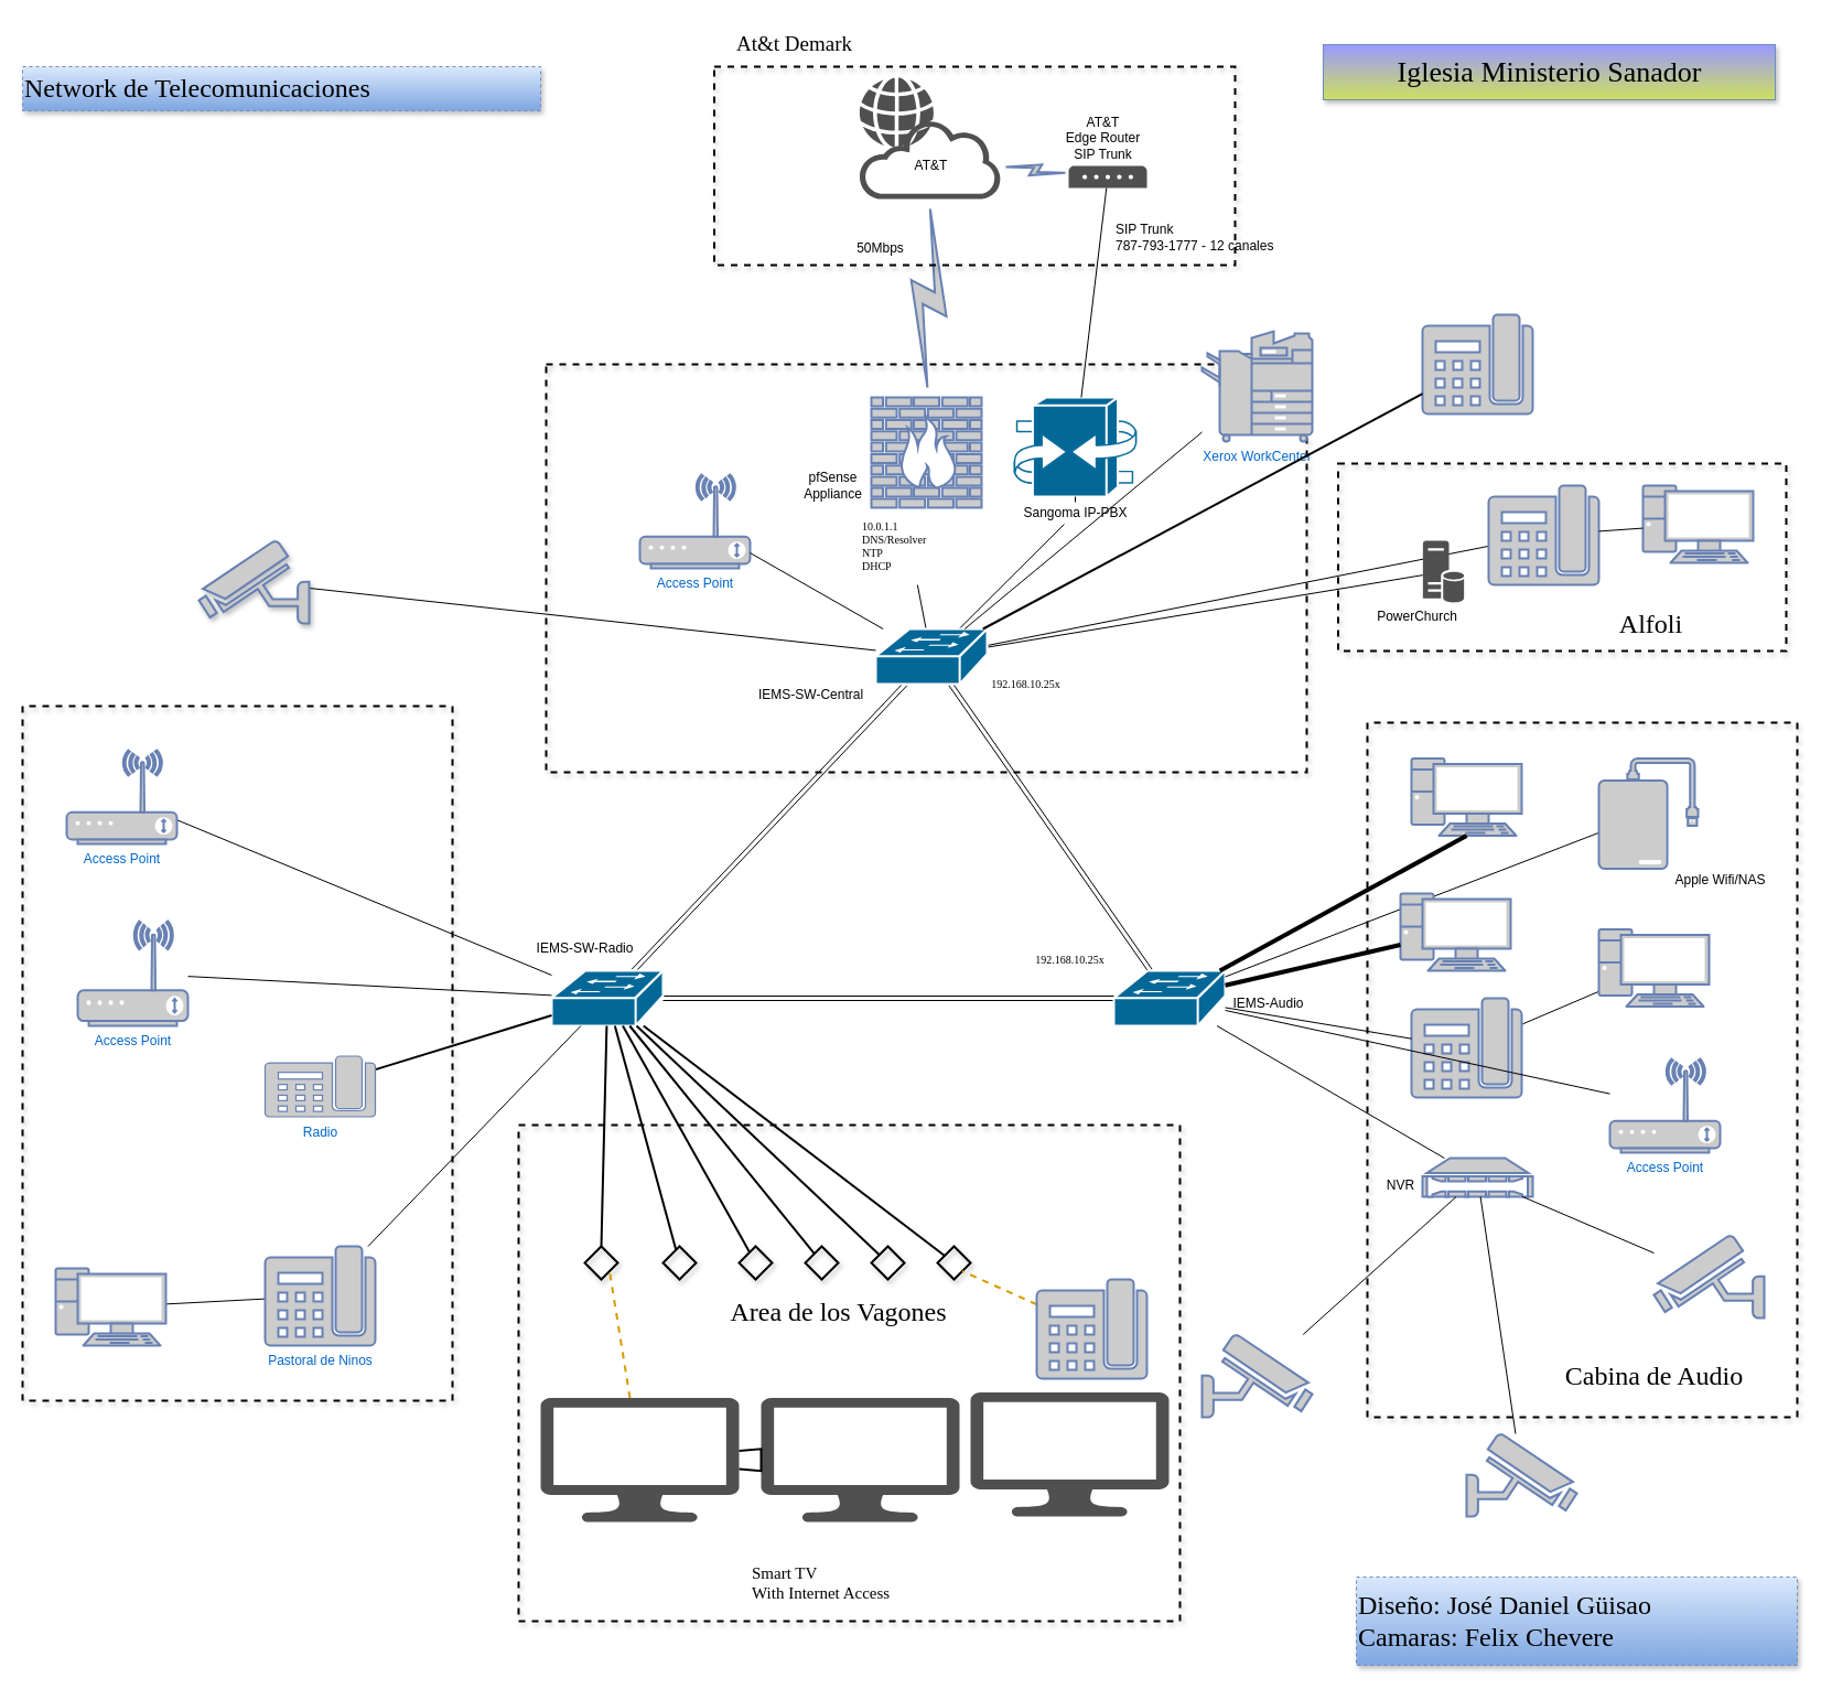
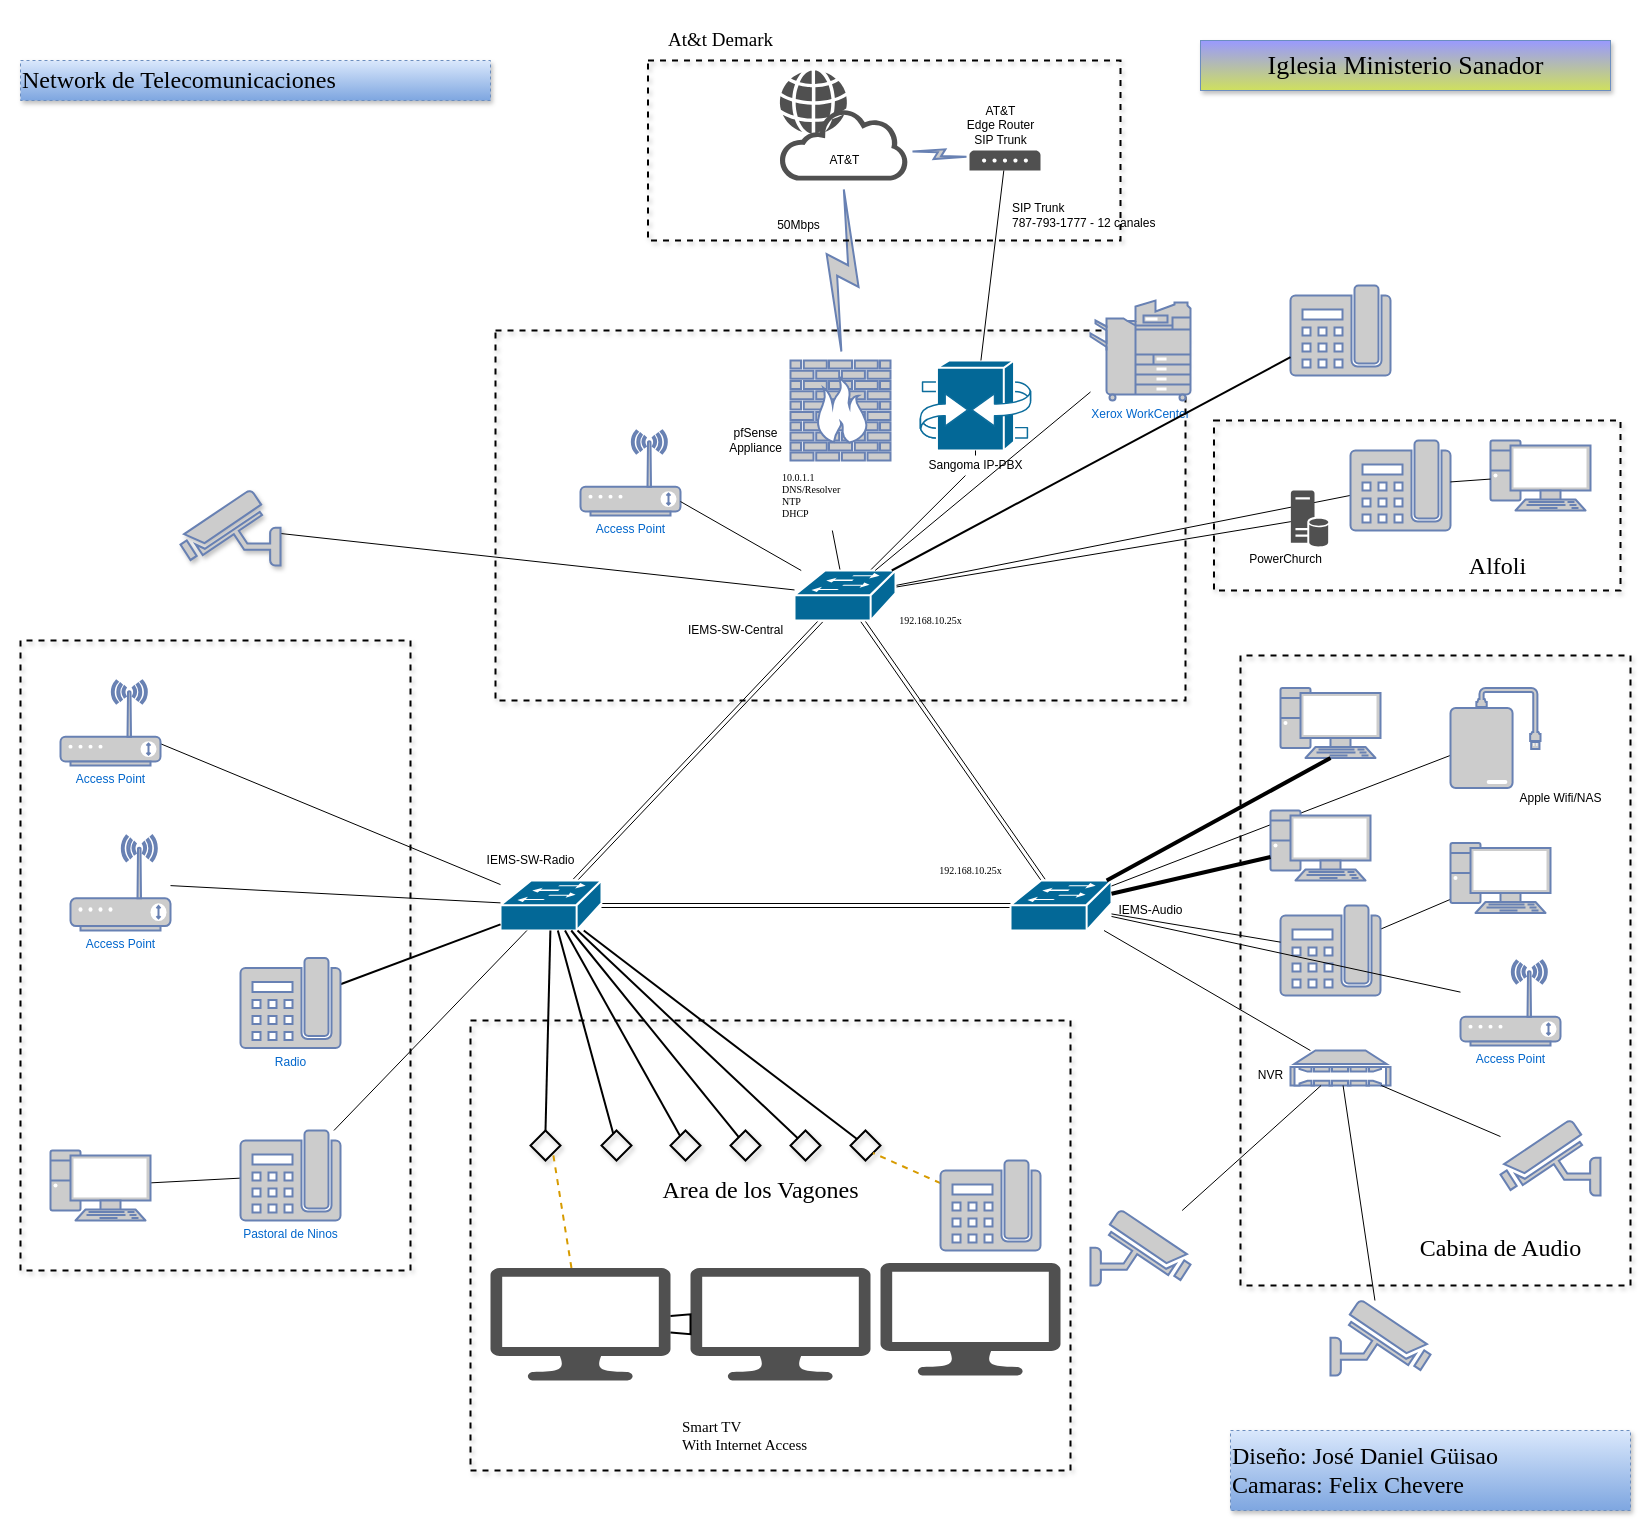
- <mxCell id="20" value="AT&amp;amp;T" style="text;html=1;resizable=0;autosize=1;align=center;verticalAlign=middle;points=[];fillColor=none;strokeColor=none;" parent="17" vertex="1"><mxGeometry x="39.996" y="70.002" width="50" height="20" as="geometry" /></mxCell>
+ <mxCell id="20" value="AT&amp;amp;T" style="text;html=1;resizable=0;autosize=1;align=center;verticalAlign=middle;points=[];fillColor=none;strokeColor=none;" parent="17" vertex="1"><mxGeometry x="39.996" y="80.002" width="50" height="20" as="geometry" /></mxCell>
- <mxCell id="89" value="Radio" style="fontColor=#0066CC;verticalAlign=top;verticalLabelPosition=bottom;labelPosition=center;align=center;html=1;outlineConnect=0;fillColor=#CCCCCC;strokeColor=#6881B3;gradientColor=none;gradientDirection=north;strokeWidth=2;shape=mxgraph.networks.phone_2;" vertex="1" parent="1"><mxGeometry x="240" y="957.504" width="100" height="55" as="geometry" /></mxCell>
+ <mxCell id="89" value="Radio" style="fontColor=#0066CC;verticalAlign=top;verticalLabelPosition=bottom;labelPosition=center;align=center;html=1;outlineConnect=0;fillColor=#CCCCCC;strokeColor=#6881B3;gradientColor=none;gradientDirection=north;strokeWidth=2;shape=mxgraph.networks.phone_2;" vertex="1" parent="1"><mxGeometry x="240" y="957.504" width="100" height="90" as="geometry" /></mxCell>
